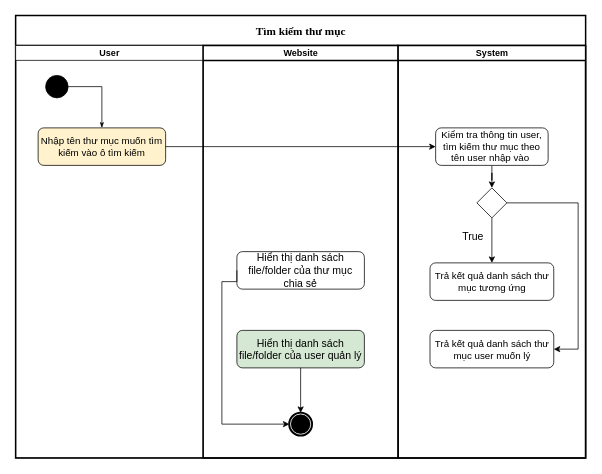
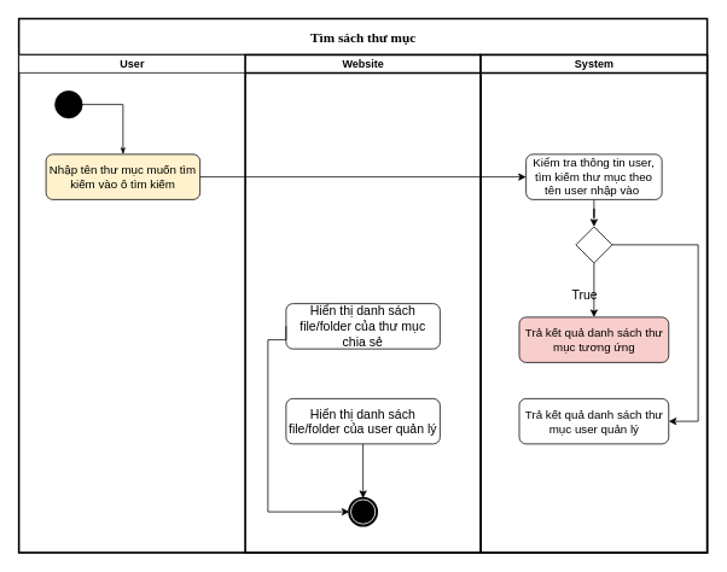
- <mxCell id="2" value="&lt;font style=&quot;font-size: 15px;&quot;&gt;Tìm kiếm thư mục&lt;/font&gt;" style="swimlane;html=1;childLayout=stackLayout;startSize=40;rounded=0;shadow=0;comic=0;labelBackgroundColor=none;strokeWidth=2;fontFamily=Verdana;fontSize=12;align=center;" parent="1" vertex="1"><mxGeometry x="20" y="20" width="760" height="590" as="geometry" /></mxCell>
+ <mxCell id="2" value="&lt;font style=&quot;font-size: 15px;&quot;&gt;Tìm sách thư mục&lt;/font&gt;" style="swimlane;html=1;childLayout=stackLayout;startSize=40;rounded=0;shadow=0;comic=0;labelBackgroundColor=none;strokeWidth=2;fontFamily=Verdana;fontSize=12;align=center;" parent="1" vertex="1"><mxGeometry x="20" y="20" width="760" height="590" as="geometry" /></mxCell>
- <mxCell id="20" value="True" style="text;html=1;strokeColor=none;fillColor=none;align=center;verticalAlign=middle;whiteSpace=wrap;rounded=0;fontSize=14;" vertex="1" parent="14"><mxGeometry x="70" y="240" width="60" height="30" as="geometry" /></mxCell>
+ <mxCell id="20" value="True" style="text;html=1;strokeColor=none;fillColor=none;align=center;verticalAlign=middle;whiteSpace=wrap;rounded=0;fontSize=14;" vertex="1" parent="14"><mxGeometry x="85" y="250" width="60" height="30" as="geometry" /></mxCell>
- <mxCell id="15" value="&lt;span style=&quot;font-size: 13px;&quot;&gt;Trả kết quả danh sách thư mục tương ứng&lt;/span&gt;" style="rounded=1;whiteSpace=wrap;html=1;" parent="14" vertex="1"><mxGeometry x="42.5" y="290" width="165" height="50" as="geometry" /></mxCell>
+ <mxCell id="15" value="&lt;span style=&quot;font-size: 13px;&quot;&gt;Trả kết quả danh sách thư mục tương ứng&lt;/span&gt;" style="rounded=1;whiteSpace=wrap;html=1;fillColor=#f8cecc;" parent="14" vertex="1"><mxGeometry x="42.5" y="290" width="165" height="50" as="geometry" /></mxCell>
- <mxCell id="12" value="Hiển thị danh sách file/folder của user quản lý" style="rounded=1;whiteSpace=wrap;html=1;fontSize=14;fillColor=#d5e8d4;" vertex="1" parent="8"><mxGeometry x="45" y="380" width="170" height="50" as="geometry" /></mxCell>
+ <mxCell id="12" value="Hiển thị danh sách file/folder của user quản lý" style="rounded=1;whiteSpace=wrap;html=1;fontSize=14;" vertex="1" parent="8"><mxGeometry x="45" y="380" width="170" height="50" as="geometry" /></mxCell>
- <mxCell id="21" value="&lt;span style=&quot;font-size: 13px;&quot;&gt;Trả kết quả danh sách thư mục user muốn lý&lt;/span&gt;" style="rounded=1;whiteSpace=wrap;html=1;" vertex="1" parent="14"><mxGeometry x="42.5" y="380" width="165" height="50" as="geometry" /></mxCell>
+ <mxCell id="21" value="&lt;span style=&quot;font-size: 13px;&quot;&gt;Trả kết quả danh sách thư mục user quản lý&lt;/span&gt;" style="rounded=1;whiteSpace=wrap;html=1;" vertex="1" parent="14"><mxGeometry x="42.5" y="380" width="165" height="50" as="geometry" /></mxCell>
